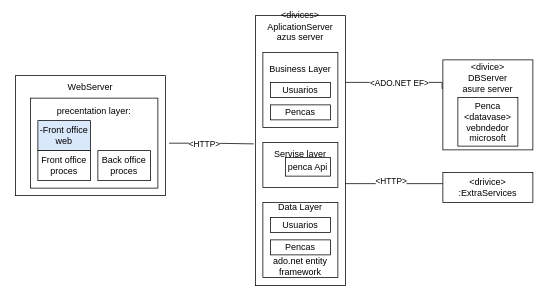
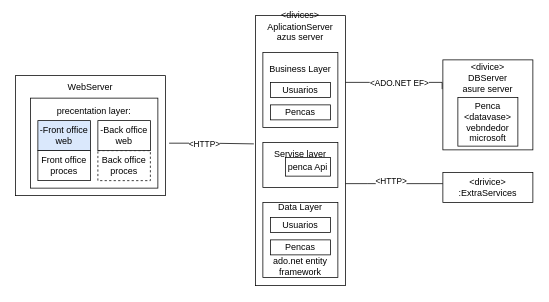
+ <mxCell id="13" value="&lt;span&gt;-Back office web&lt;/span&gt;" style="rounded=0;whiteSpace=wrap;html=1;" parent="1" vertex="1"><mxGeometry x="130" y="160" width="70" height="40" as="geometry" /></mxCell>
- <mxCell id="11" value="&lt;span&gt;Back office proces&lt;/span&gt;" style="rounded=0;whiteSpace=wrap;html=1;" parent="1" vertex="1"><mxGeometry x="130" y="200" width="70" height="40" as="geometry" /></mxCell>
+ <mxCell id="11" value="&lt;span&gt;Back office proces&lt;/span&gt;" style="rounded=0;whiteSpace=wrap;html=1;dashed=1;" parent="1" vertex="1"><mxGeometry x="130" y="200" width="70" height="40" as="geometry" /></mxCell>
